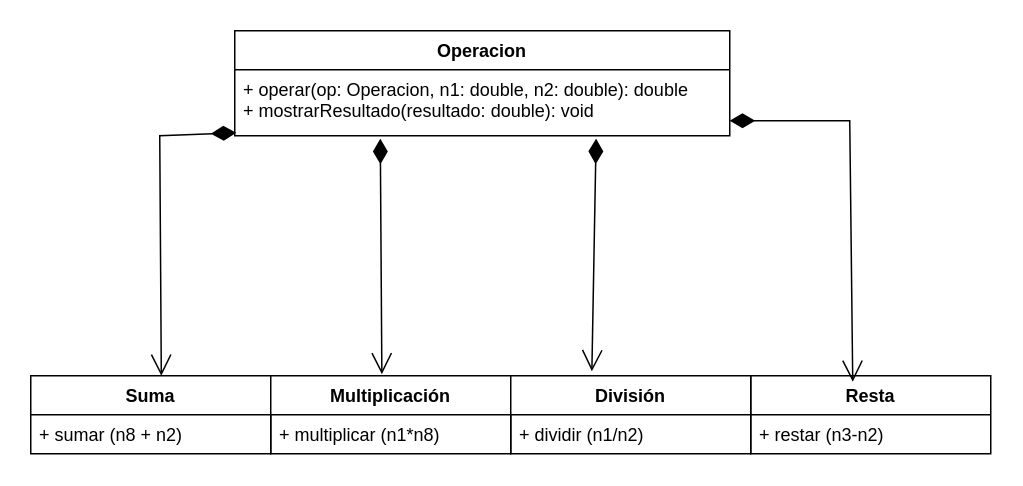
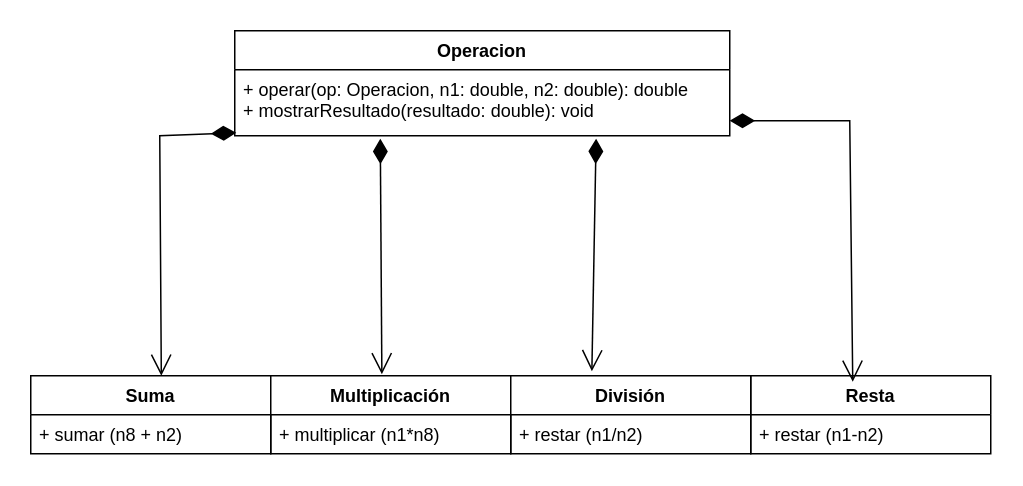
- <mxCell id="11" value="+ dividir (n1/n2)" style="text;strokeColor=none;fillColor=none;align=left;verticalAlign=top;spacingLeft=4;spacingRight=4;overflow=hidden;rotatable=0;points=[[0,0.5],[1,0.5]];portConstraint=eastwest;whiteSpace=wrap;html=1;" parent="10" vertex="1"><mxGeometry y="26" width="160" height="26" as="geometry" /></mxCell>
+ <mxCell id="11" value="+ restar (n1/n2)" style="text;strokeColor=none;fillColor=none;align=left;verticalAlign=top;spacingLeft=4;spacingRight=4;overflow=hidden;rotatable=0;points=[[0,0.5],[1,0.5]];portConstraint=eastwest;whiteSpace=wrap;html=1;" parent="10" vertex="1"><mxGeometry y="26" width="160" height="26" as="geometry" /></mxCell>
- <mxCell id="9" value="+ restar (n3-n2)&lt;div&gt;&lt;br/&gt;&lt;/div&gt;" style="text;strokeColor=none;fillColor=none;align=left;verticalAlign=top;spacingLeft=4;spacingRight=4;overflow=hidden;rotatable=0;points=[[0,0.5],[1,0.5]];portConstraint=eastwest;whiteSpace=wrap;html=1;" parent="8" vertex="1"><mxGeometry y="26" width="160" height="26" as="geometry" /></mxCell>
+ <mxCell id="9" value="+ restar (n1-n2)&lt;div&gt;&lt;br/&gt;&lt;/div&gt;" style="text;strokeColor=none;fillColor=none;align=left;verticalAlign=top;spacingLeft=4;spacingRight=4;overflow=hidden;rotatable=0;points=[[0,0.5],[1,0.5]];portConstraint=eastwest;whiteSpace=wrap;html=1;" parent="8" vertex="1"><mxGeometry y="26" width="160" height="26" as="geometry" /></mxCell>
